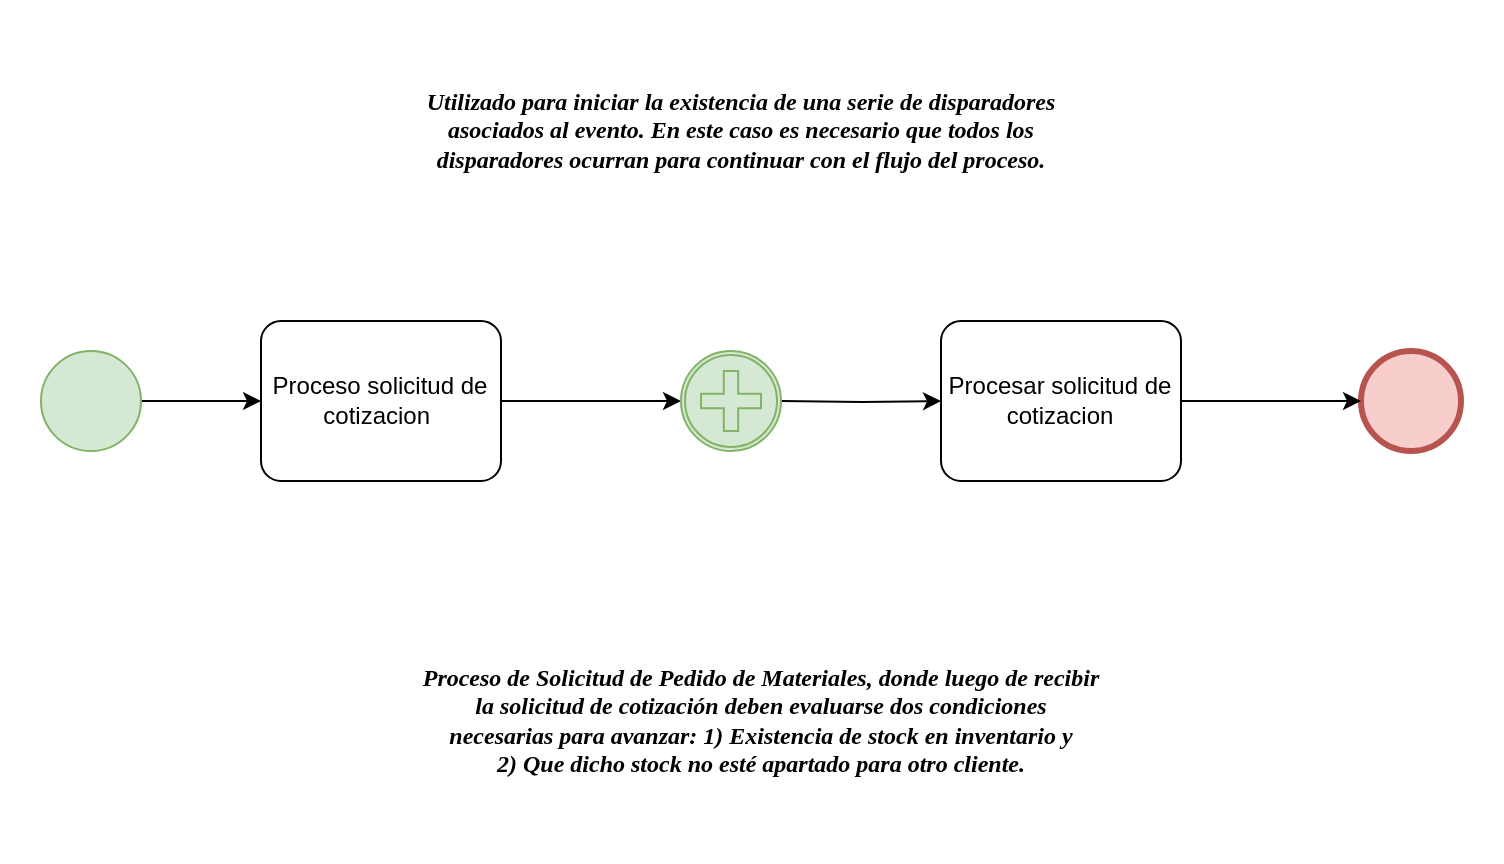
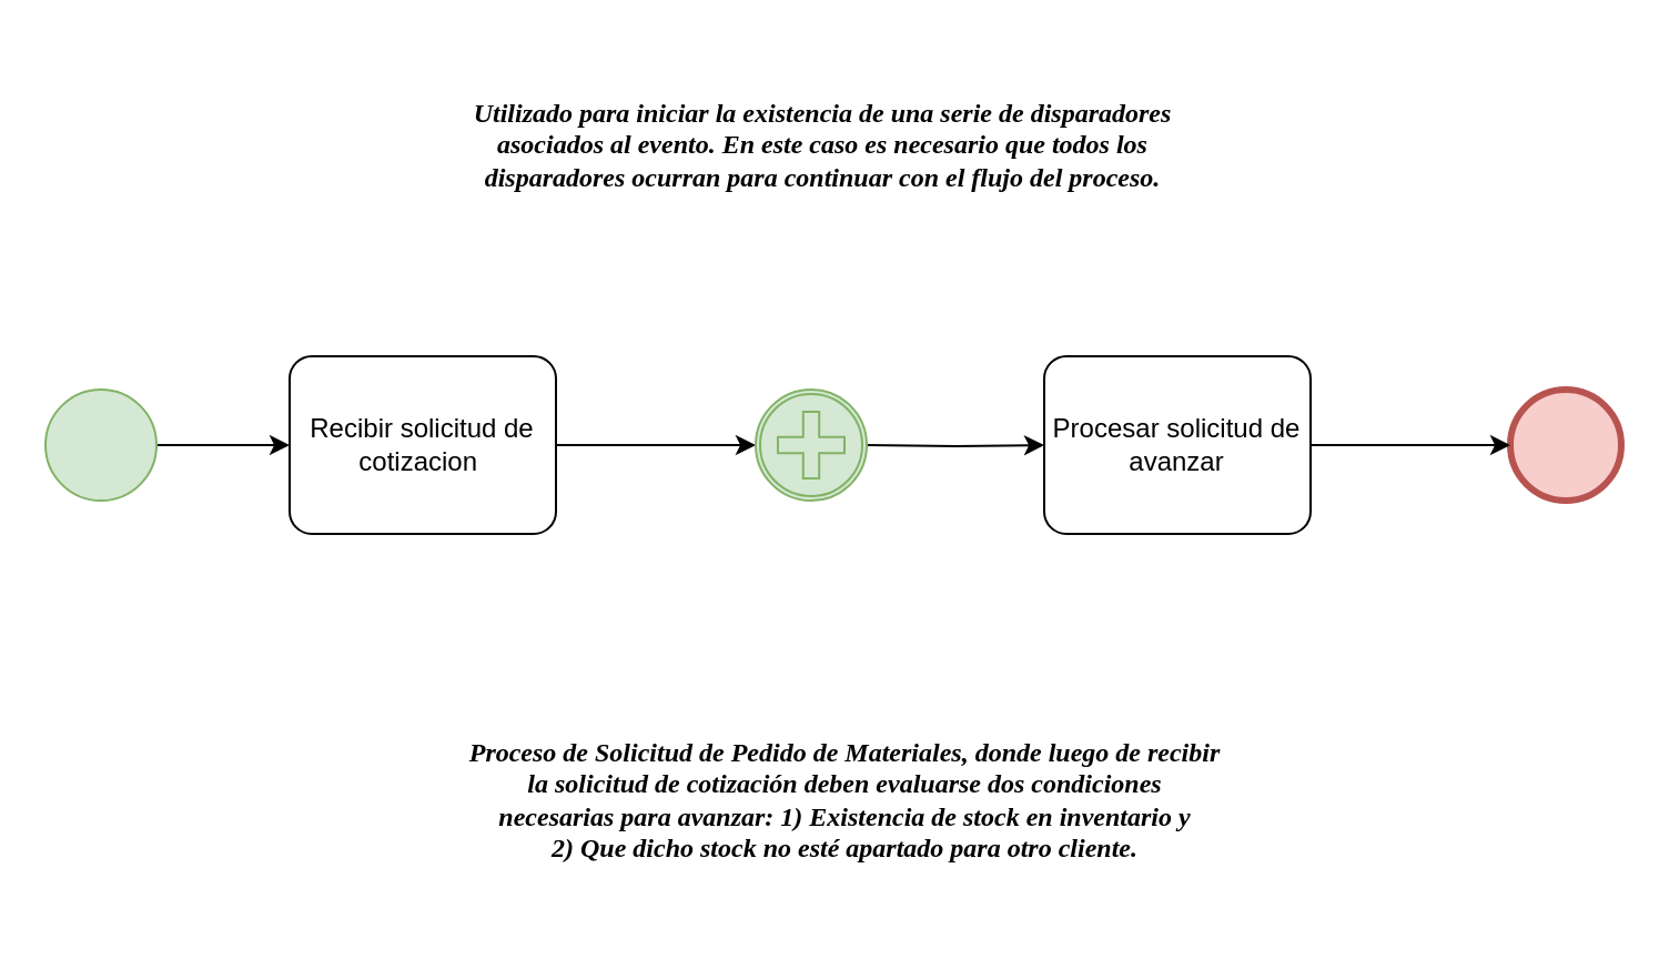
- <mxCell id="6" value="Proceso solicitud de cotizacion " style="points=[[0.25,0,0],[0.5,0,0],[0.75,0,0],[1,0.25,0],[1,0.5,0],[1,0.75,0],[0.75,1,0],[0.5,1,0],[0.25,1,0],[0,0.75,0],[0,0.5,0],[0,0.25,0]];shape=mxgraph.bpmn.task;whiteSpace=wrap;rectStyle=rounded;size=10;taskMarker=abstract;" vertex="1" parent="1"><mxGeometry x="130" y="160" width="120" height="80" as="geometry" /></mxCell>
+ <mxCell id="6" value="Recibir solicitud de cotizacion " style="points=[[0.25,0,0],[0.5,0,0],[0.75,0,0],[1,0.25,0],[1,0.5,0],[1,0.75,0],[0.75,1,0],[0.5,1,0],[0.25,1,0],[0,0.75,0],[0,0.5,0],[0,0.25,0]];shape=mxgraph.bpmn.task;whiteSpace=wrap;rectStyle=rounded;size=10;taskMarker=abstract;" vertex="1" parent="1"><mxGeometry x="130" y="160" width="120" height="80" as="geometry" /></mxCell>
- <mxCell id="10" value="Procesar solicitud de cotizacion" style="points=[[0.25,0,0],[0.5,0,0],[0.75,0,0],[1,0.25,0],[1,0.5,0],[1,0.75,0],[0.75,1,0],[0.5,1,0],[0.25,1,0],[0,0.75,0],[0,0.5,0],[0,0.25,0]];shape=mxgraph.bpmn.task;whiteSpace=wrap;rectStyle=rounded;size=10;taskMarker=abstract;" vertex="1" parent="1"><mxGeometry x="470" y="160" width="120" height="80" as="geometry" /></mxCell>
+ <mxCell id="10" value="Procesar solicitud de avanzar" style="points=[[0.25,0,0],[0.5,0,0],[0.75,0,0],[1,0.25,0],[1,0.5,0],[1,0.75,0],[0.75,1,0],[0.5,1,0],[0.25,1,0],[0,0.75,0],[0,0.5,0],[0,0.25,0]];shape=mxgraph.bpmn.task;whiteSpace=wrap;rectStyle=rounded;size=10;taskMarker=abstract;" vertex="1" parent="1"><mxGeometry x="470" y="160" width="120" height="80" as="geometry" /></mxCell>
